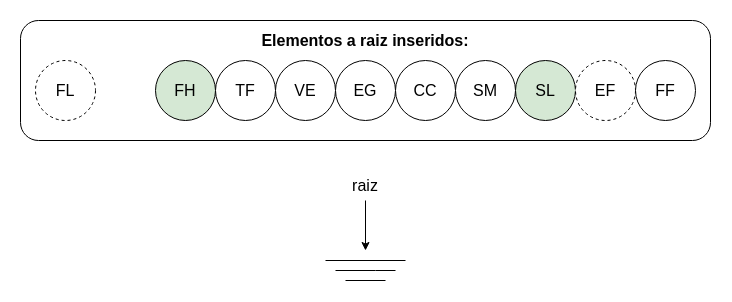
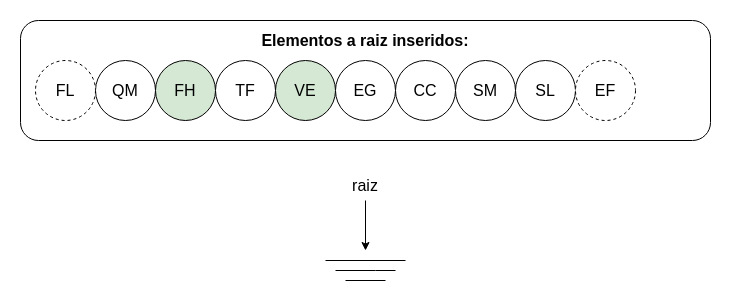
+ <mxCell id="8" value="&lt;span style=&quot;font-size: 16px;&quot;&gt;QM&lt;/span&gt;" style="ellipse;whiteSpace=wrap;html=1;aspect=fixed;" vertex="1" parent="1"><mxGeometry x="95" y="60" width="60" height="60" as="geometry" /></mxCell>
- <mxCell id="11" value="&lt;font style=&quot;font-size: 16px;&quot;&gt;VE&lt;/font&gt;" style="ellipse;whiteSpace=wrap;html=1;aspect=fixed;" vertex="1" parent="1"><mxGeometry x="275" y="60" width="60" height="60" as="geometry" /></mxCell>
+ <mxCell id="11" value="&lt;font style=&quot;font-size: 16px;&quot;&gt;VE&lt;/font&gt;" style="ellipse;whiteSpace=wrap;html=1;aspect=fixed;fillColor=#d5e8d4;" vertex="1" parent="1"><mxGeometry x="275" y="60" width="60" height="60" as="geometry" /></mxCell>
- <mxCell id="15" value="&lt;font style=&quot;font-size: 16px;&quot;&gt;SL&lt;/font&gt;" style="ellipse;whiteSpace=wrap;html=1;aspect=fixed;fillColor=#d5e8d4;" vertex="1" parent="1"><mxGeometry x="515" y="60" width="60" height="60" as="geometry" /></mxCell>
+ <mxCell id="15" value="&lt;font style=&quot;font-size: 16px;&quot;&gt;SL&lt;/font&gt;" style="ellipse;whiteSpace=wrap;html=1;aspect=fixed;" vertex="1" parent="1"><mxGeometry x="515" y="60" width="60" height="60" as="geometry" /></mxCell>
- <mxCell id="19" value="&lt;span style=&quot;font-size: 16px;&quot;&gt;FF&lt;/span&gt;" style="ellipse;whiteSpace=wrap;html=1;aspect=fixed;" vertex="1" parent="1"><mxGeometry x="635" y="60" width="60" height="60" as="geometry" /></mxCell>
